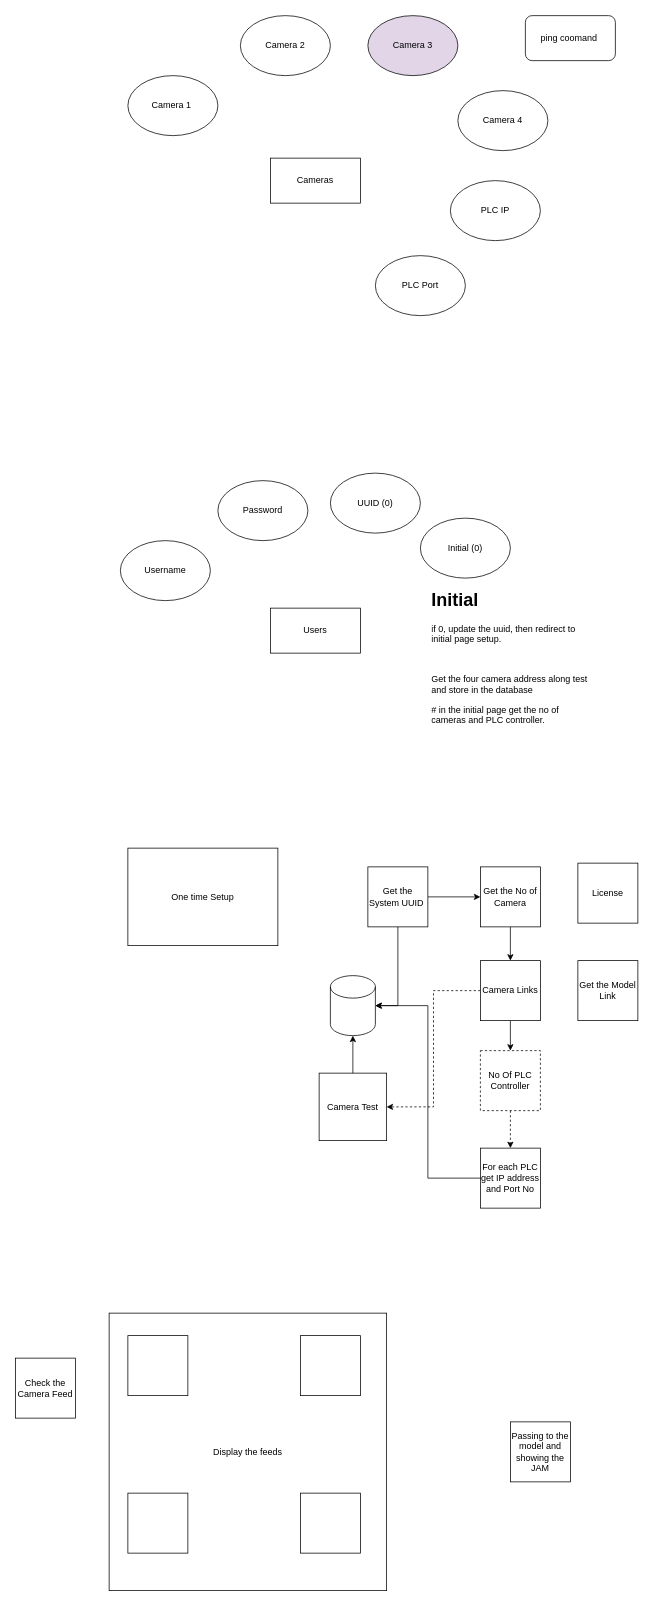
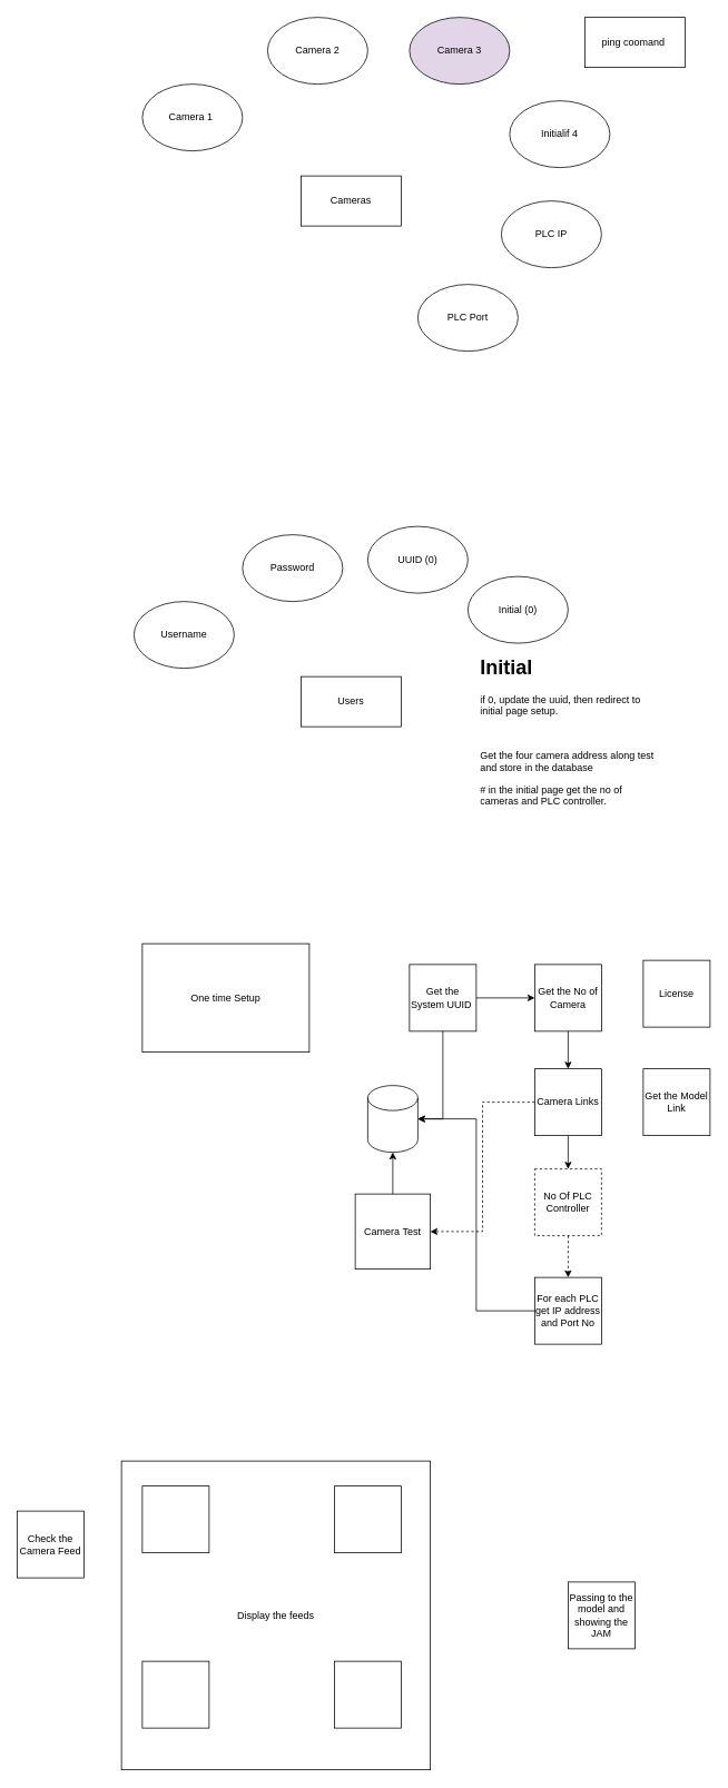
- <mxCell id="40" value="ping coomand&amp;nbsp;" style="whiteSpace=wrap;html=1;rounded=1;" vertex="1" parent="1"><mxGeometry x="700" y="20" width="120" height="60" as="geometry" /></mxCell>
+ <mxCell id="40" value="ping coomand&amp;nbsp;" style="rounded=0;whiteSpace=wrap;html=1;" vertex="1" parent="1"><mxGeometry x="700" y="20" width="120" height="60" as="geometry" /></mxCell>
- <mxCell id="37" value="Camera 4" style="ellipse;whiteSpace=wrap;html=1;" vertex="1" parent="1"><mxGeometry x="610" y="120" width="120" height="80" as="geometry" /></mxCell>
+ <mxCell id="37" value="Initialif 4" style="ellipse;whiteSpace=wrap;html=1;" vertex="1" parent="1"><mxGeometry x="610" y="120" width="120" height="80" as="geometry" /></mxCell>
